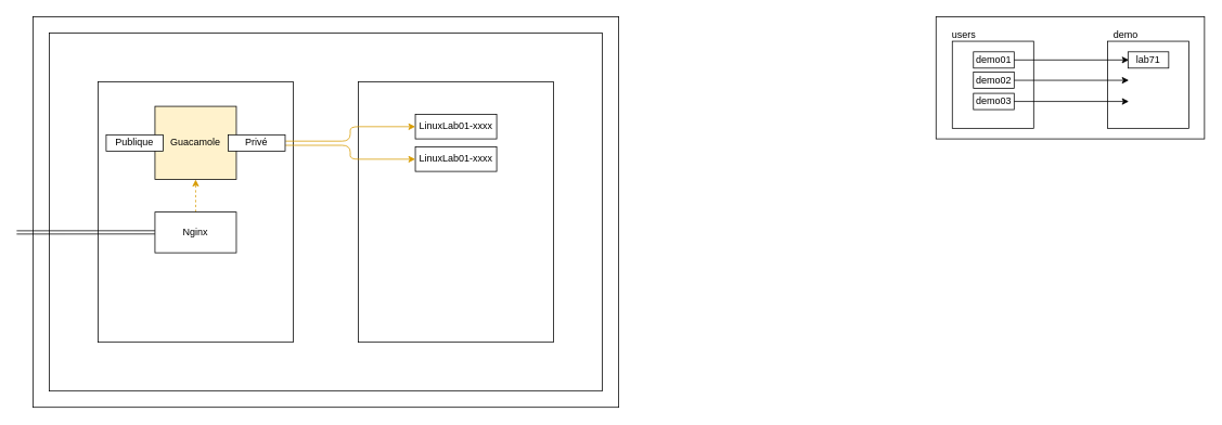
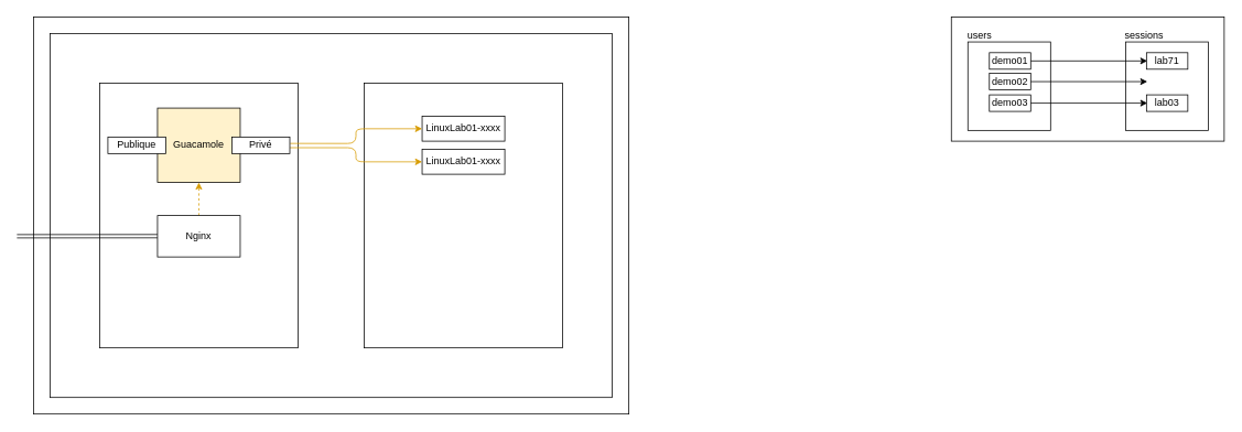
- <mxCell id="23" value="demo" style="text;html=1;align=center;verticalAlign=middle;resizable=0;points=[];autosize=1;strokeColor=none;fillColor=none;" parent="21" vertex="1"><mxGeometry x="-2" width="70" height="30" as="geometry" /></mxCell>
+ <mxCell id="23" value="sessions" style="text;html=1;align=center;verticalAlign=middle;resizable=0;points=[];autosize=1;strokeColor=none;fillColor=none;" parent="21" vertex="1"><mxGeometry x="-2" width="70" height="30" as="geometry" /></mxCell>
+ <mxCell id="34" value="lab03" style="whiteSpace=wrap;html=1;" parent="31" vertex="1"><mxGeometry x="190" width="50" height="20" as="geometry" /></mxCell>
